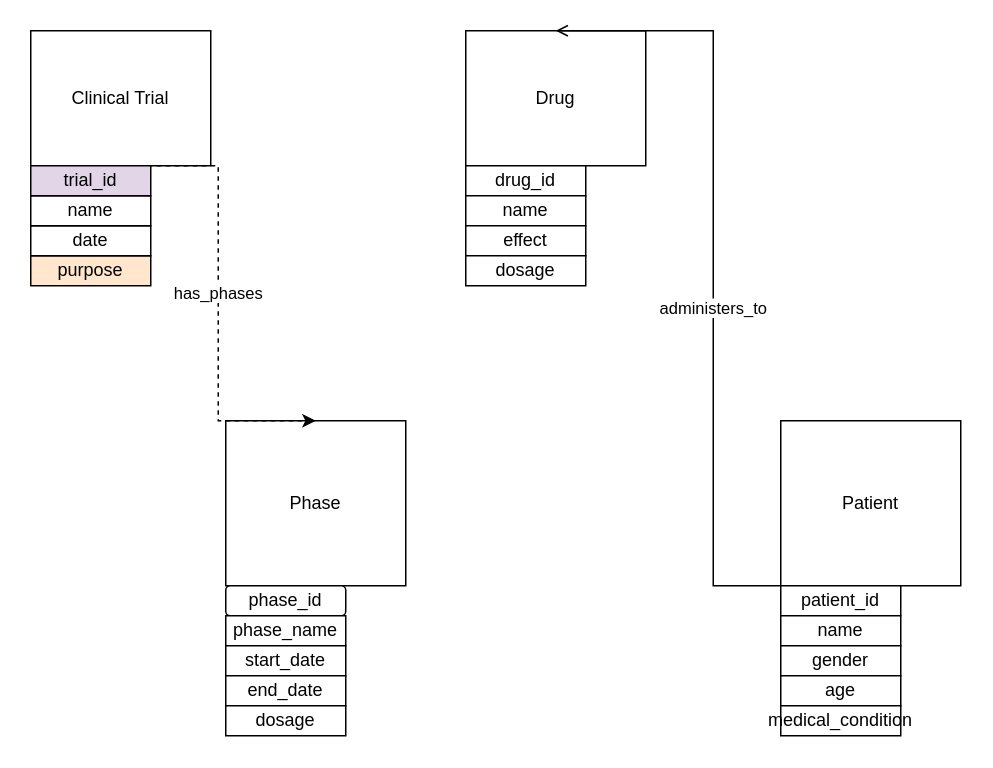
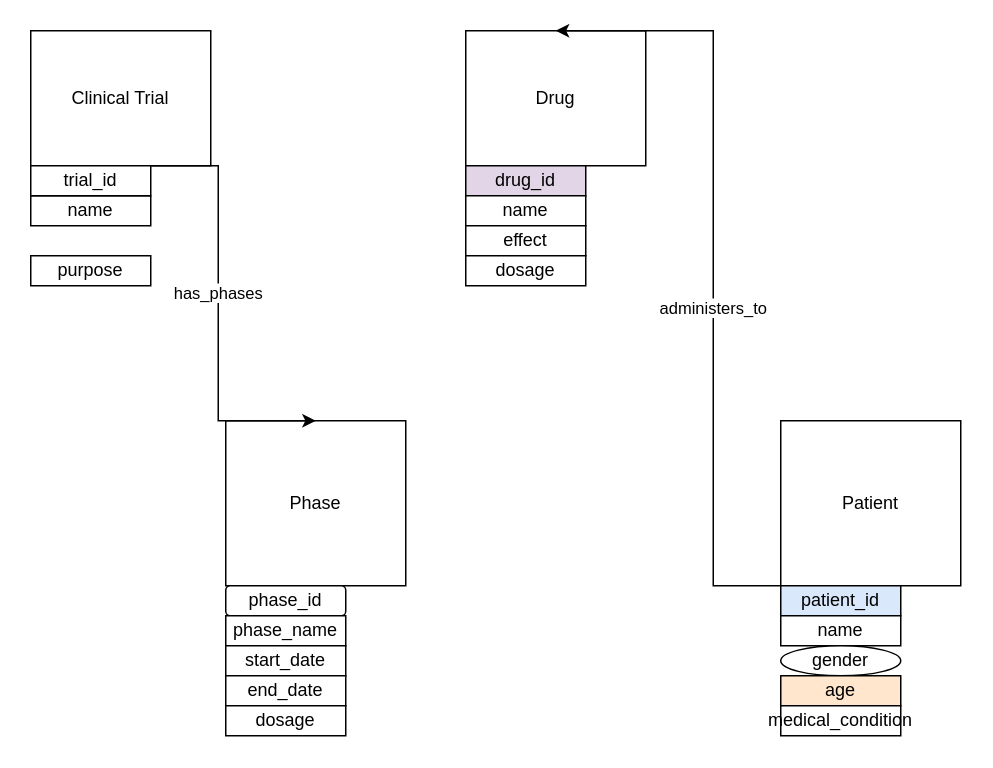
- <mxCell id="7" value="administers_to" style="edgeStyle=elbowEdgeStyle;rounded=0;orthogonalLoop=1;html=1;exitX=0.5;exitY=1;entryX=0.5;entryY=0;endArrow=open;" parent="1" source="6" target="5" edge="1"><mxGeometry relative="1" as="geometry" /></mxCell>
+ <mxCell id="7" value="administers_to" style="edgeStyle=elbowEdgeStyle;rounded=0;orthogonalLoop=1;html=1;exitX=0.5;exitY=1;entryX=0.5;entryY=0;" parent="1" source="6" target="5" edge="1"><mxGeometry relative="1" as="geometry" /></mxCell>
- <mxCell id="11" value="trial_id" style="whiteSpace=wrap;html=1;fillColor=#e1d5e7;" parent="1" vertex="1"><mxGeometry x="20" y="110" width="80" height="20" as="geometry" /></mxCell>
+ <mxCell id="11" value="trial_id" style="whiteSpace=wrap;html=1;" parent="1" vertex="1"><mxGeometry x="20" y="110" width="80" height="20" as="geometry" /></mxCell>
- <mxCell id="17" value="drug_id" style="whiteSpace=wrap;html=1;" parent="1" vertex="1"><mxGeometry x="310" y="110" width="80" height="20" as="geometry" /></mxCell>
+ <mxCell id="17" value="drug_id" style="whiteSpace=wrap;html=1;fillColor=#e1d5e7;" parent="1" vertex="1"><mxGeometry x="310" y="110" width="80" height="20" as="geometry" /></mxCell>
- <mxCell id="9" value="date" style="whiteSpace=wrap;html=1;" parent="1" vertex="1"><mxGeometry x="20" y="150" width="80" height="20" as="geometry" /></mxCell>
- <mxCell id="8" value="purpose" style="whiteSpace=wrap;html=1;fillColor=#ffe6cc;" parent="1" vertex="1"><mxGeometry x="20" y="170" width="80" height="20" as="geometry" /></mxCell>
+ <mxCell id="8" value="purpose" style="whiteSpace=wrap;html=1;" parent="1" vertex="1"><mxGeometry x="20" y="170" width="80" height="20" as="geometry" /></mxCell>
- <mxCell id="4" value="has_phases" style="edgeStyle=elbowEdgeStyle;rounded=0;orthogonalLoop=1;html=1;exitX=0.5;exitY=1;entryX=0.5;entryY=0;dashed=1;" parent="1" source="2" target="3" edge="1"><mxGeometry relative="1" as="geometry" /></mxCell>
+ <mxCell id="4" value="has_phases" style="edgeStyle=elbowEdgeStyle;rounded=0;orthogonalLoop=1;html=1;exitX=0.5;exitY=1;entryX=0.5;entryY=0;" parent="1" source="2" target="3" edge="1"><mxGeometry relative="1" as="geometry" /></mxCell>
- <mxCell id="21" value="patient_id" style="whiteSpace=wrap;html=1;" parent="1" vertex="1"><mxGeometry x="520" y="390" width="80" height="20" as="geometry" /></mxCell>
+ <mxCell id="21" value="patient_id" style="whiteSpace=wrap;html=1;fillColor=#dae8fc;" parent="1" vertex="1"><mxGeometry x="520" y="390" width="80" height="20" as="geometry" /></mxCell>
- <mxCell id="23" value="gender" style="whiteSpace=wrap;html=1;" parent="1" vertex="1"><mxGeometry x="520" y="430" width="80" height="20" as="geometry" /></mxCell>
+ <mxCell id="23" value="gender" style="ellipse;whiteSpace=wrap;html=1;" parent="1" vertex="1"><mxGeometry x="520" y="430" width="80" height="20" as="geometry" /></mxCell>
- <mxCell id="24" value="age" style="whiteSpace=wrap;html=1;" parent="1" vertex="1"><mxGeometry x="520" y="450" width="80" height="20" as="geometry" /></mxCell>
+ <mxCell id="24" value="age" style="whiteSpace=wrap;html=1;fillColor=#ffe6cc;" parent="1" vertex="1"><mxGeometry x="520" y="450" width="80" height="20" as="geometry" /></mxCell>
